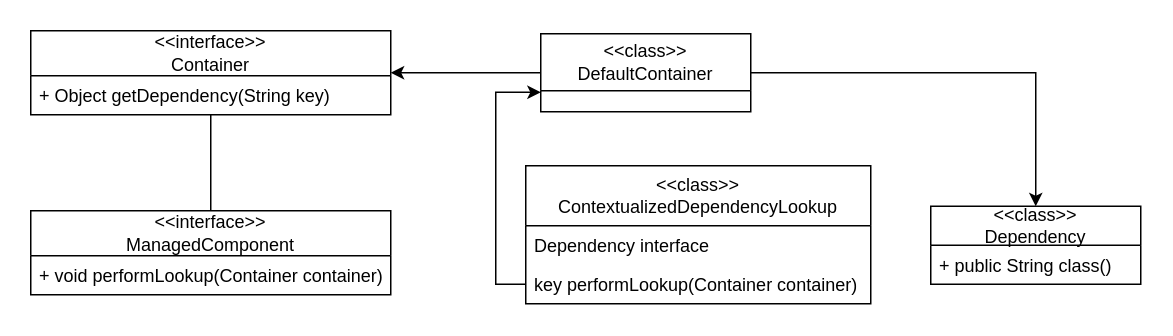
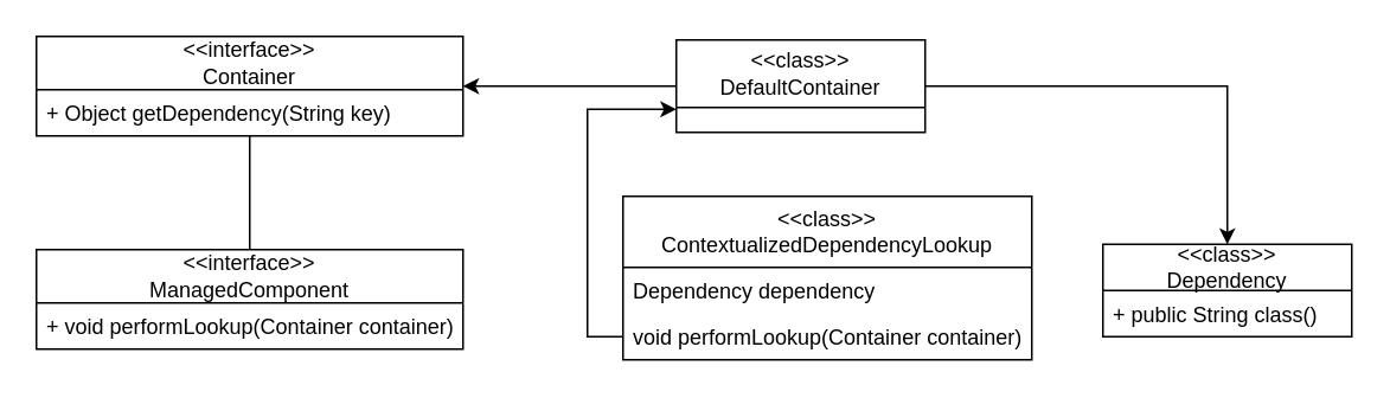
- <mxCell id="9" value="&lt;div&gt;&amp;lt;&amp;lt;class&amp;gt;&amp;gt;&lt;/div&gt;DefaultContainer" style="swimlane;fontStyle=0;childLayout=stackLayout;horizontal=1;startSize=38;fillColor=none;horizontalStack=0;resizeParent=1;resizeParentMax=0;resizeLast=0;collapsible=1;marginBottom=0;whiteSpace=wrap;html=1;" vertex="1" parent="1"><mxGeometry x="360" y="22" width="140" height="52" as="geometry" /></mxCell>
+ <mxCell id="9" value="&lt;div&gt;&amp;lt;&amp;lt;class&amp;gt;&amp;gt;&lt;/div&gt;DefaultContainer" style="swimlane;fontStyle=0;childLayout=stackLayout;horizontal=1;startSize=38;fillColor=none;horizontalStack=0;resizeParent=1;resizeParentMax=0;resizeLast=0;collapsible=1;marginBottom=0;whiteSpace=wrap;html=1;" vertex="1" parent="1"><mxGeometry x="380" y="22" width="140" height="52" as="geometry" /></mxCell>
- <mxCell id="13" value="Dependency interface" style="text;strokeColor=none;fillColor=none;align=left;verticalAlign=top;spacingLeft=4;spacingRight=4;overflow=hidden;rotatable=0;points=[[0,0.5],[1,0.5]];portConstraint=eastwest;whiteSpace=wrap;html=1;" vertex="1" parent="12"><mxGeometry y="40" width="230" height="26" as="geometry" /></mxCell>
+ <mxCell id="13" value="Dependency dependency" style="text;strokeColor=none;fillColor=none;align=left;verticalAlign=top;spacingLeft=4;spacingRight=4;overflow=hidden;rotatable=0;points=[[0,0.5],[1,0.5]];portConstraint=eastwest;whiteSpace=wrap;html=1;" vertex="1" parent="12"><mxGeometry y="40" width="230" height="26" as="geometry" /></mxCell>
- <mxCell id="14" value="key performLookup(Container container)" style="text;strokeColor=none;fillColor=none;align=left;verticalAlign=top;spacingLeft=4;spacingRight=4;overflow=hidden;rotatable=0;points=[[0,0.5],[1,0.5]];portConstraint=eastwest;whiteSpace=wrap;html=1;" vertex="1" parent="12"><mxGeometry y="66" width="230" height="26" as="geometry" /></mxCell>
+ <mxCell id="14" value="void performLookup(Container container)" style="text;strokeColor=none;fillColor=none;align=left;verticalAlign=top;spacingLeft=4;spacingRight=4;overflow=hidden;rotatable=0;points=[[0,0.5],[1,0.5]];portConstraint=eastwest;whiteSpace=wrap;html=1;" vertex="1" parent="12"><mxGeometry y="66" width="230" height="26" as="geometry" /></mxCell>
